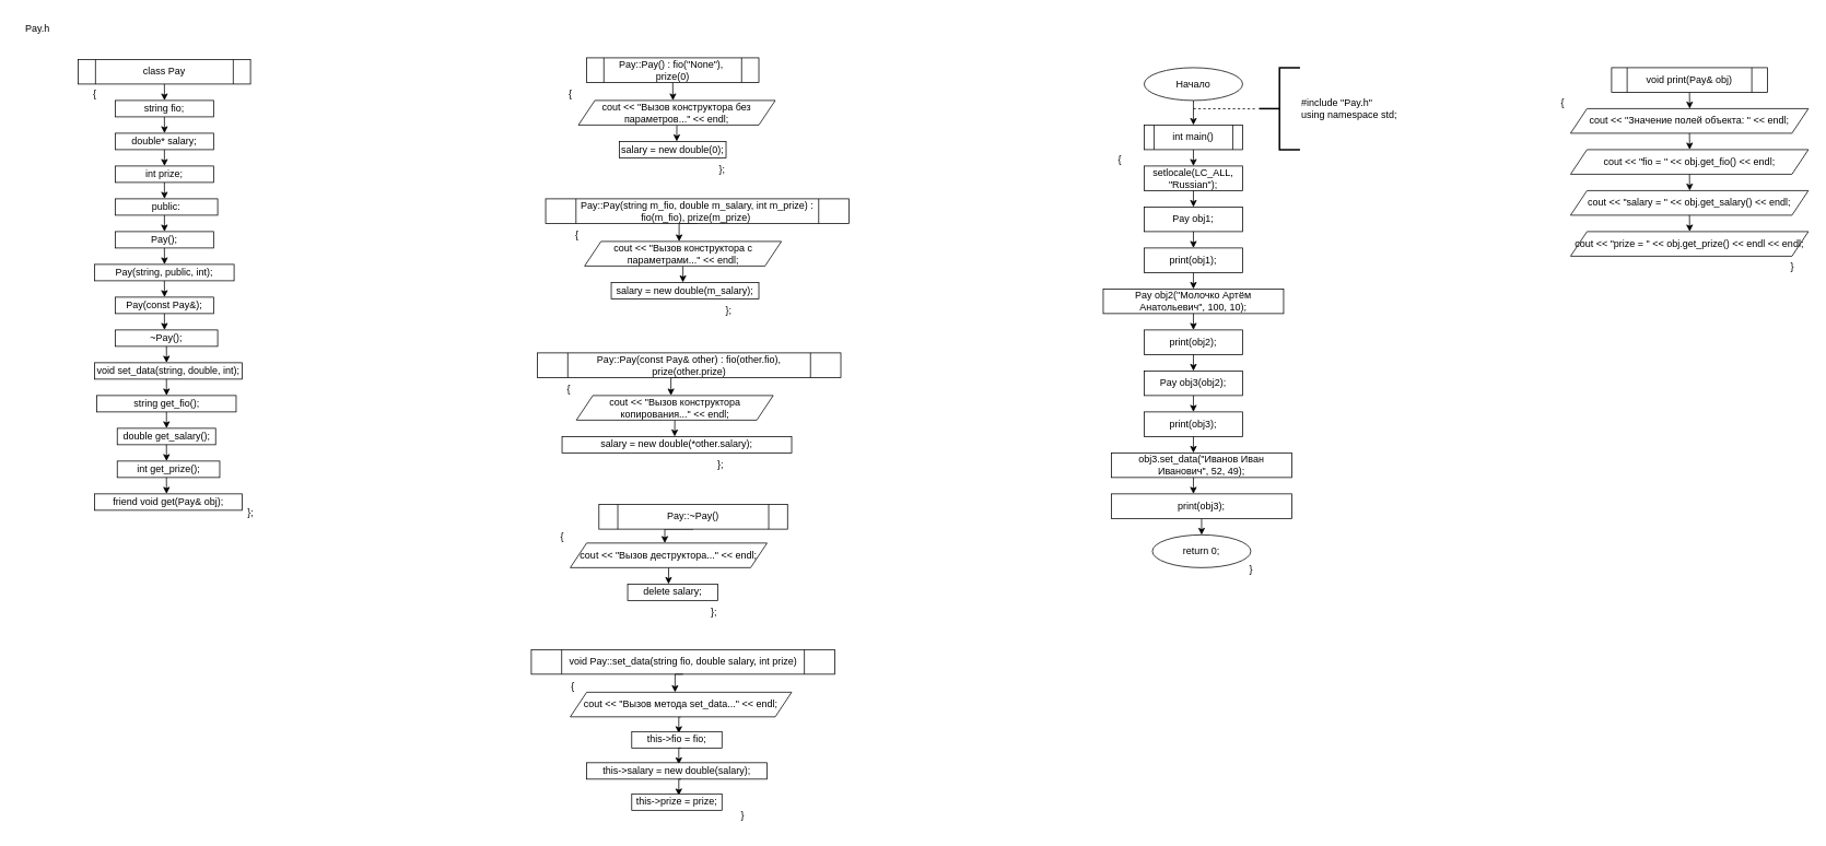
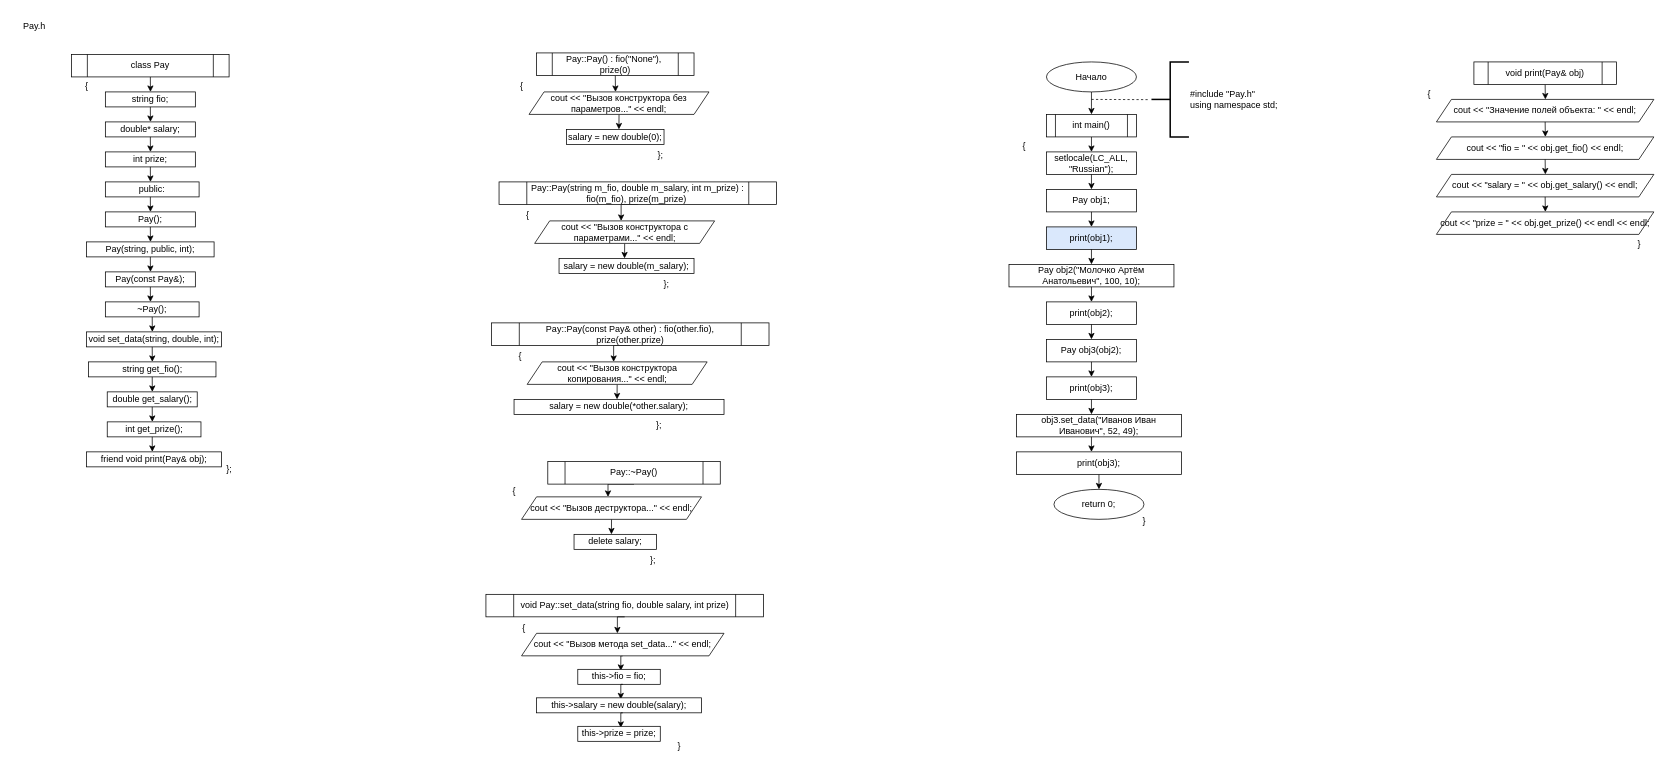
- <mxCell id="81" value="print(obj1);" style="rounded=0;whiteSpace=wrap;html=1;" vertex="1" parent="1"><mxGeometry x="1395" y="302" width="120" height="30" as="geometry" /></mxCell>
+ <mxCell id="81" value="print(obj1);" style="rounded=0;whiteSpace=wrap;html=1;fillColor=#dae8fc;" vertex="1" parent="1"><mxGeometry x="1395" y="302" width="120" height="30" as="geometry" /></mxCell>
- <mxCell id="28" value="friend void get(Pay&amp;amp; obj);" style="rounded=0;whiteSpace=wrap;html=1;" vertex="1" parent="1"><mxGeometry x="115" y="602" width="180" height="20" as="geometry" /></mxCell>
+ <mxCell id="28" value="friend void print(Pay&amp;amp; obj);" style="rounded=0;whiteSpace=wrap;html=1;" vertex="1" parent="1"><mxGeometry x="115" y="602" width="180" height="20" as="geometry" /></mxCell>
